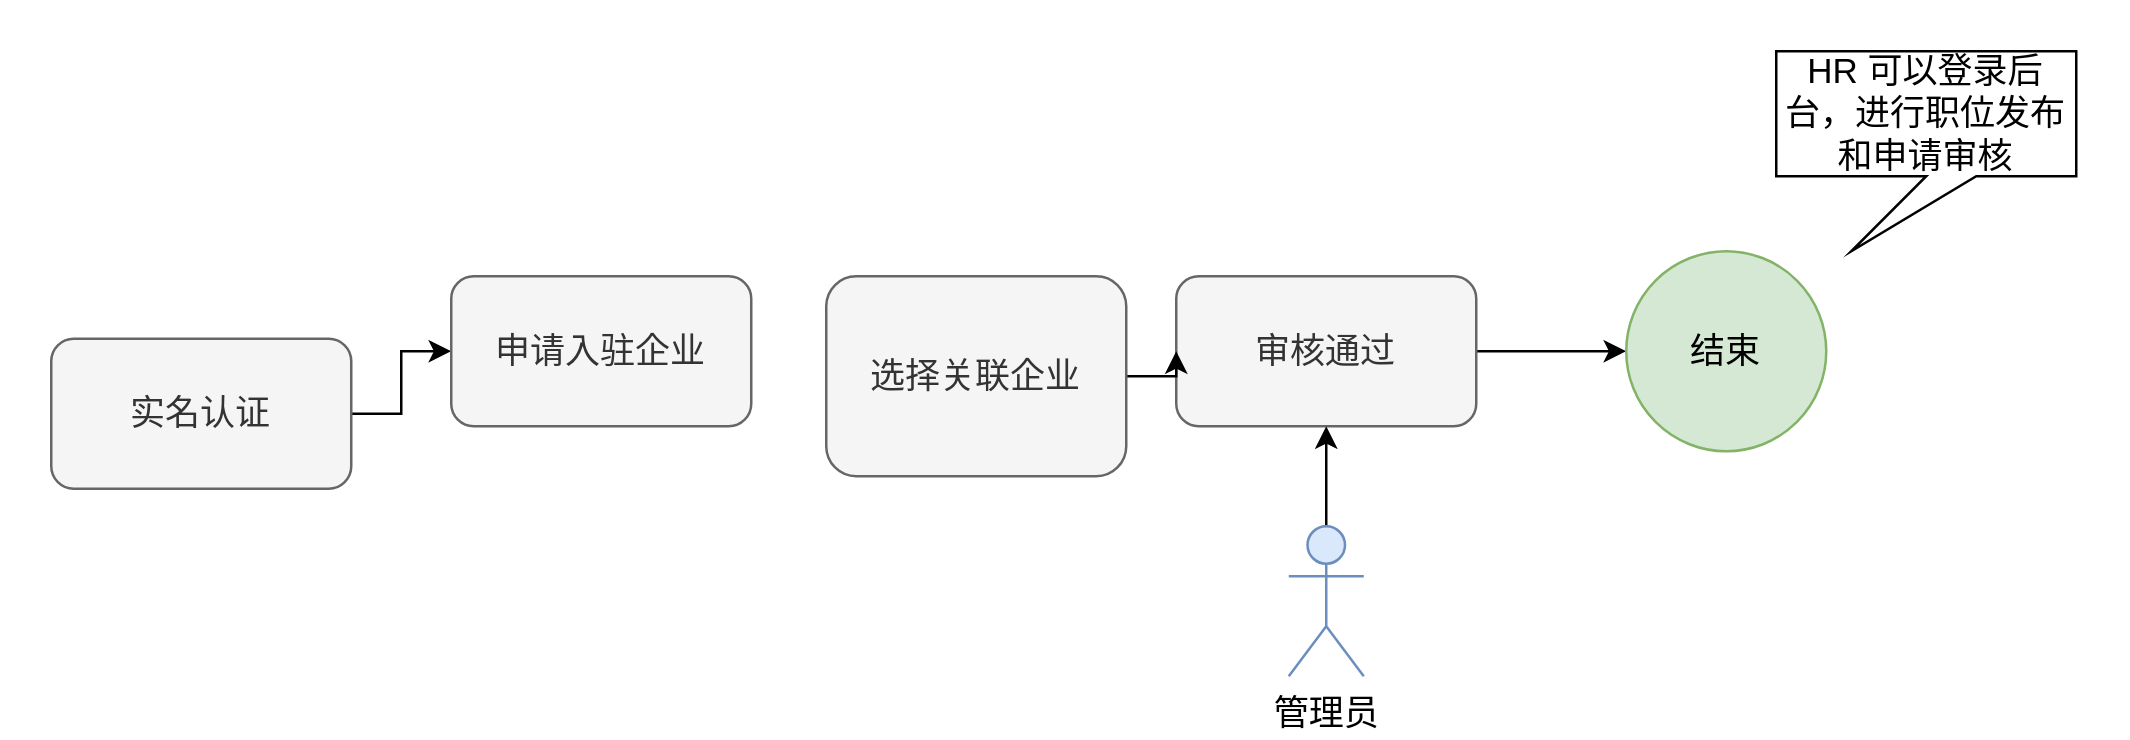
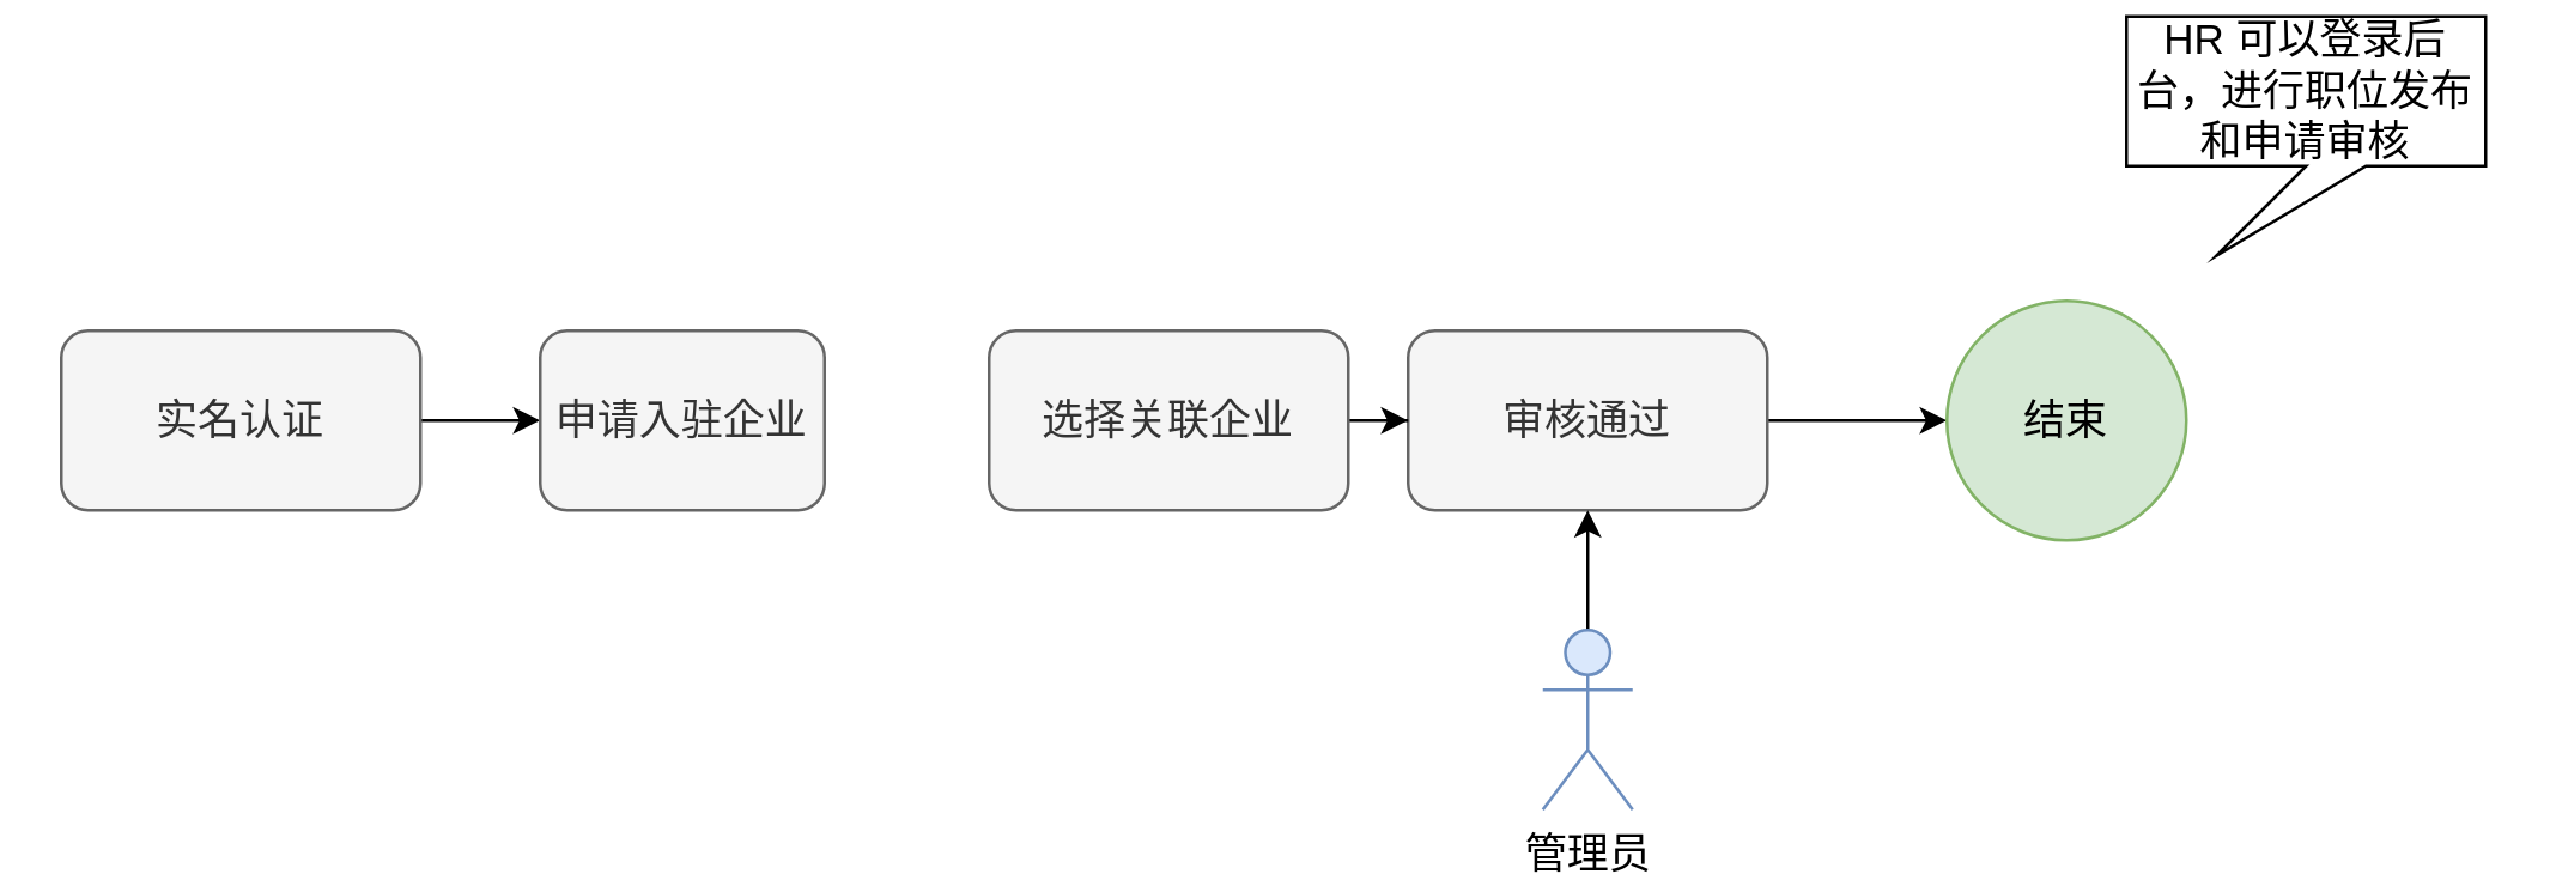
- <mxCell id="8" value="HR 可以登录后台，进行职位发布和申请审核" style="shape=callout;whiteSpace=wrap;html=1;perimeter=calloutPerimeter;position2=0.25;fontSize=14;" parent="1" vertex="1"><mxGeometry x="710" y="20" width="120" height="80" as="geometry" /></mxCell>
+ <mxCell id="8" value="HR 可以登录后台，进行职位发布和申请审核" style="shape=callout;whiteSpace=wrap;html=1;perimeter=calloutPerimeter;position2=0.25;fontSize=14;" parent="1" vertex="1"><mxGeometry x="710" y="5" width="120" height="80" as="geometry" /></mxCell>
- <mxCell id="4" value="申请入驻企业" style="rounded=1;whiteSpace=wrap;html=1;fontSize=14;fillColor=#f5f5f5;fontColor=#333333;strokeColor=#666666;" parent="1" vertex="1"><mxGeometry x="180" y="110" width="120" height="60" as="geometry" /></mxCell>
+ <mxCell id="4" value="申请入驻企业" style="rounded=1;whiteSpace=wrap;html=1;fontSize=14;fillColor=#f5f5f5;fontColor=#333333;strokeColor=#666666;" parent="1" vertex="1"><mxGeometry x="180" y="110" width="95" height="60" as="geometry" /></mxCell>
- <mxCell id="12" value="选择关联企业" style="rounded=1;whiteSpace=wrap;html=1;fontSize=14;fillColor=#f5f5f5;fontColor=#333333;strokeColor=#666666;" parent="1" vertex="1"><mxGeometry x="330" y="110" width="120" height="80" as="geometry" /></mxCell>
+ <mxCell id="12" value="选择关联企业" style="rounded=1;whiteSpace=wrap;html=1;fontSize=14;fillColor=#f5f5f5;fontColor=#333333;strokeColor=#666666;" parent="1" vertex="1"><mxGeometry x="330" y="110" width="120" height="60" as="geometry" /></mxCell>
- <mxCell id="3" value="实名认证" style="rounded=1;whiteSpace=wrap;html=1;fontSize=14;fillColor=#f5f5f5;fontColor=#333333;strokeColor=#666666;" parent="1" vertex="1"><mxGeometry x="20" y="135" width="120" height="60" as="geometry" /></mxCell>
+ <mxCell id="3" value="实名认证" style="rounded=1;whiteSpace=wrap;html=1;fontSize=14;fillColor=#f5f5f5;fontColor=#333333;strokeColor=#666666;" parent="1" vertex="1"><mxGeometry x="20" y="110" width="120" height="60" as="geometry" /></mxCell>
